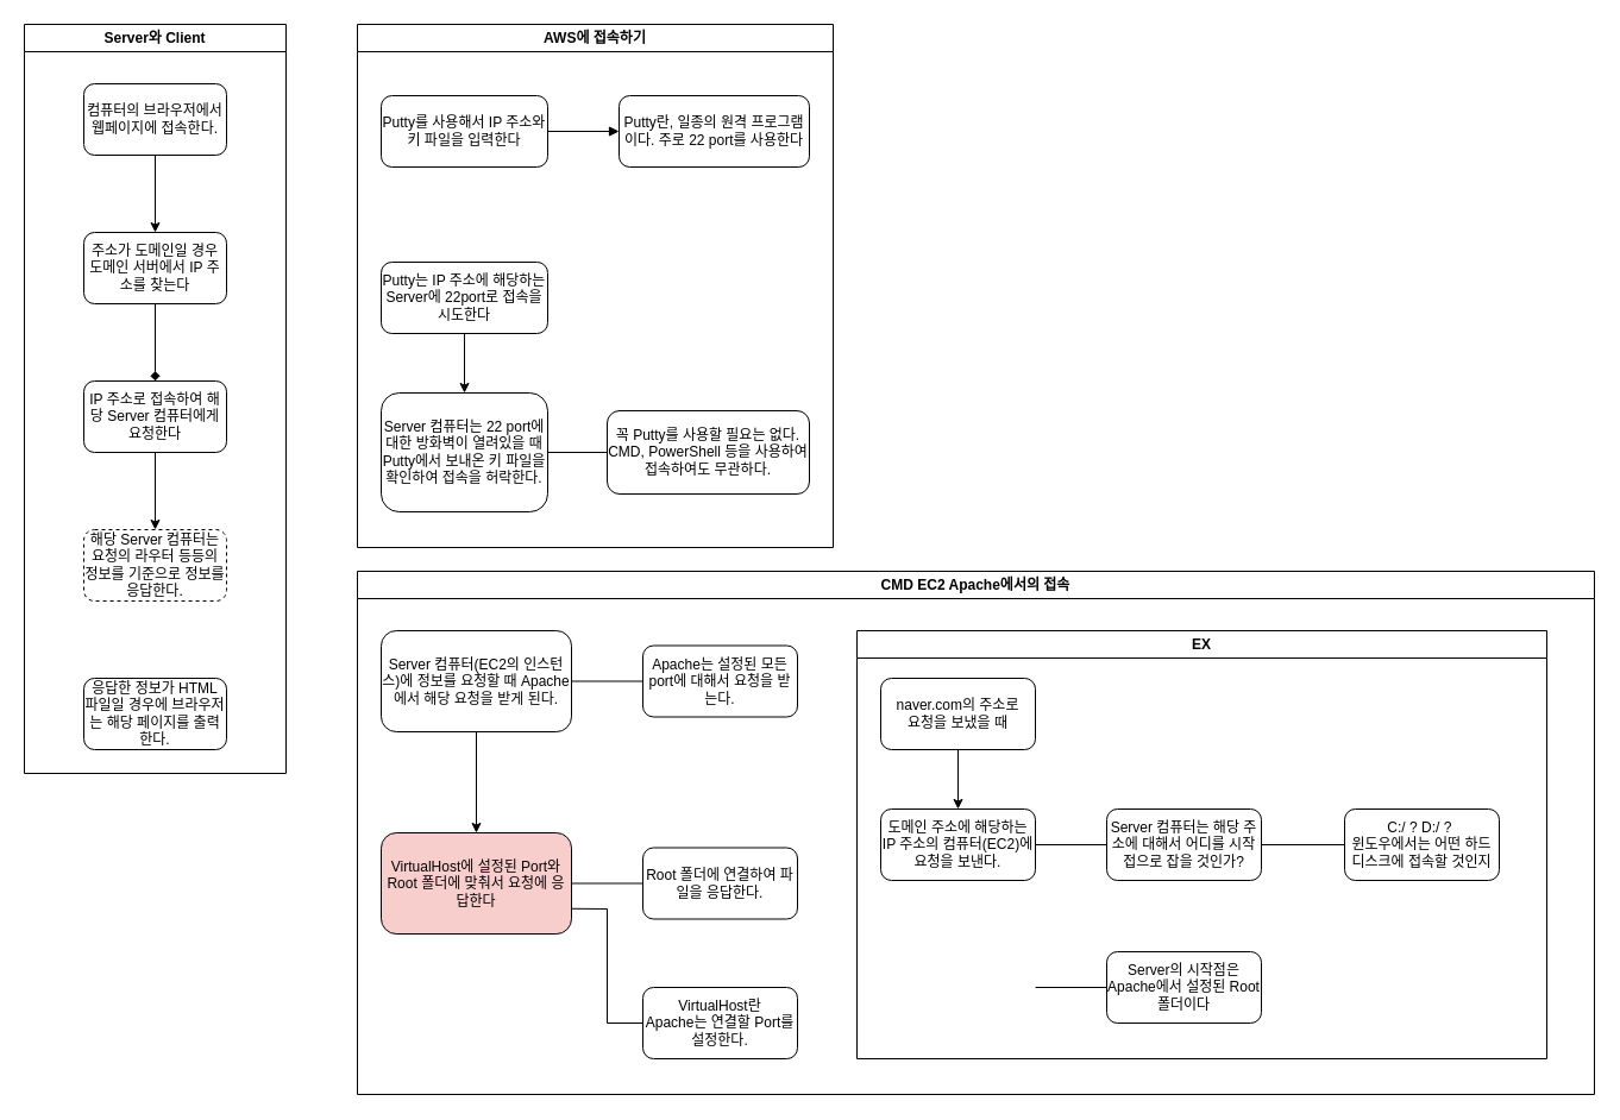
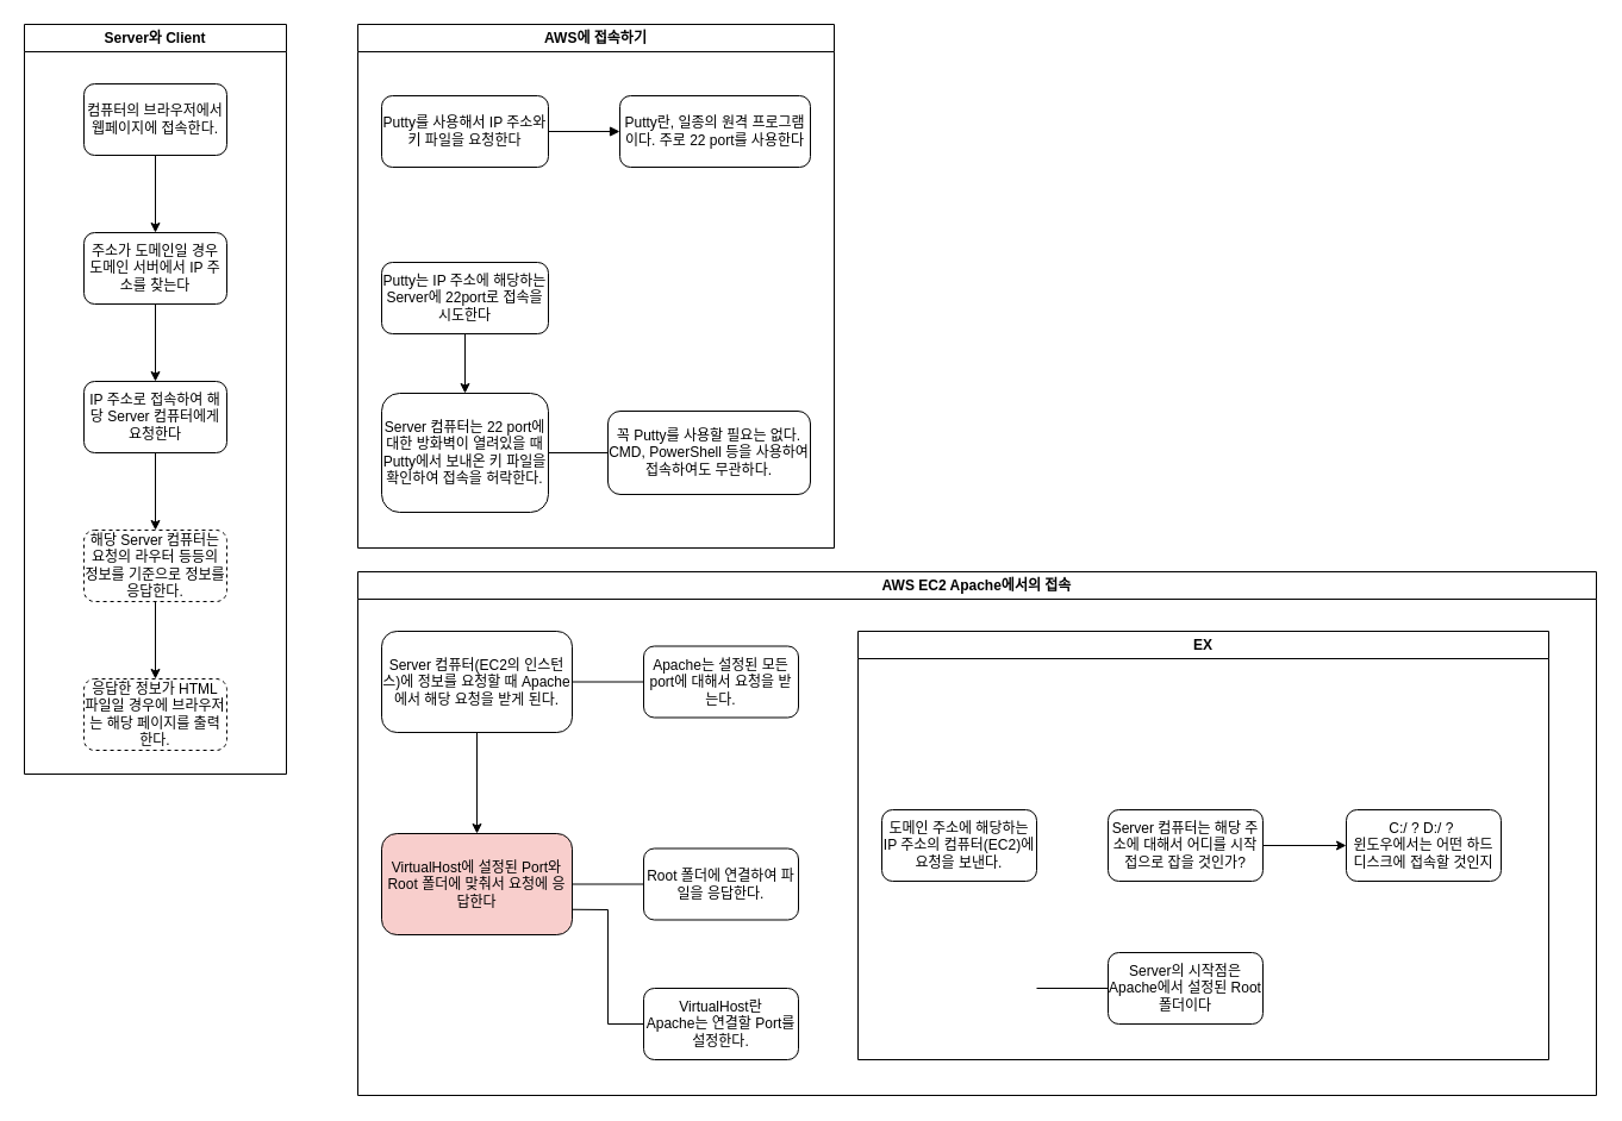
- <mxCell id="13" value="Putty를 사용해서 IP 주소와 키 파일을 입력한다" style="rounded=1;whiteSpace=wrap;html=1;" vertex="1" parent="12"><mxGeometry x="20" y="60" width="140" height="60" as="geometry" /></mxCell>
+ <mxCell id="13" value="Putty를 사용해서 IP 주소와 키 파일을 요청한다" style="rounded=1;whiteSpace=wrap;html=1;" vertex="1" parent="12"><mxGeometry x="20" y="60" width="140" height="60" as="geometry" /></mxCell>
- <mxCell id="5" value="" style="edgeStyle=orthogonalEdgeStyle;rounded=0;orthogonalLoop=1;jettySize=auto;html=1;endArrow=diamond;" edge="1" parent="2" source="6" target="8"><mxGeometry relative="1" as="geometry" /></mxCell>
+ <mxCell id="5" value="" style="edgeStyle=orthogonalEdgeStyle;rounded=0;orthogonalLoop=1;jettySize=auto;html=1;" edge="1" parent="2" source="6" target="8"><mxGeometry relative="1" as="geometry" /></mxCell>
- <mxCell id="21" value="CMD EC2 Apache에서의 접속" style="swimlane;whiteSpace=wrap;html=1;" vertex="1" parent="1"><mxGeometry x="300" y="480" width="1040" height="440" as="geometry" /></mxCell>
+ <mxCell id="21" value="AWS EC2 Apache에서의 접속" style="swimlane;whiteSpace=wrap;html=1;" vertex="1" parent="1"><mxGeometry x="300" y="480" width="1040" height="440" as="geometry" /></mxCell>
+ <mxCell id="9" value="" style="edgeStyle=orthogonalEdgeStyle;rounded=0;orthogonalLoop=1;jettySize=auto;html=1;" edge="1" parent="2" source="10" target="11"><mxGeometry relative="1" as="geometry" /></mxCell>
- <mxCell id="11" value="응답한 정보가 HTML 파일일 경우에 브라우저는 해당 페이지를 출력한다." style="rounded=1;whiteSpace=wrap;html=1;" vertex="1" parent="2"><mxGeometry x="50" y="550" width="120" height="60" as="geometry" /></mxCell>
+ <mxCell id="11" value="응답한 정보가 HTML 파일일 경우에 브라우저는 해당 페이지를 출력한다." style="rounded=1;whiteSpace=wrap;html=1;dashed=1;" vertex="1" parent="2"><mxGeometry x="50" y="550" width="120" height="60" as="geometry" /></mxCell>
- <mxCell id="31" value="naver.com의 주소로&lt;br&gt;요청을 보냈을 때" style="rounded=1;whiteSpace=wrap;html=1;" vertex="1" parent="29"><mxGeometry x="20" y="40" width="130" height="60" as="geometry" /></mxCell>
- <mxCell id="30" value="" style="edgeStyle=orthogonalEdgeStyle;rounded=0;orthogonalLoop=1;jettySize=auto;html=1;" edge="1" parent="29" source="31" target="32"><mxGeometry relative="1" as="geometry" /></mxCell>
- <mxCell id="35" value="" style="endArrow=none;html=1;rounded=0;exitX=1;exitY=0.5;exitDx=0;exitDy=0;entryX=0;entryY=0.5;entryDx=0;entryDy=0;" edge="1" parent="29" source="32" target="33"><mxGeometry width="50" height="50" relative="1" as="geometry"><mxPoint x="280" y="150" as="sourcePoint" /><mxPoint x="330" y="100" as="targetPoint" /></mxGeometry></mxCell>
- <mxCell id="36" value="" style="endArrow=none;html=1;rounded=0;exitX=1;exitY=0.5;exitDx=0;exitDy=0;entryX=0;entryY=0.5;entryDx=0;entryDy=0;" edge="1" parent="29" source="33" target="34"><mxGeometry width="50" height="50" relative="1" as="geometry"><mxPoint x="280" y="150" as="sourcePoint" /><mxPoint x="330" y="100" as="targetPoint" /></mxGeometry></mxCell>
+ <mxCell id="36" value="" style="endArrow=classic;html=1;rounded=0;exitX=1;exitY=0.5;exitDx=0;exitDy=0;entryX=0;entryY=0.5;entryDx=0;entryDy=0;" edge="1" parent="29" source="33" target="34"><mxGeometry width="50" height="50" relative="1" as="geometry"><mxPoint x="280" y="150" as="sourcePoint" /><mxPoint x="330" y="100" as="targetPoint" /></mxGeometry></mxCell>
